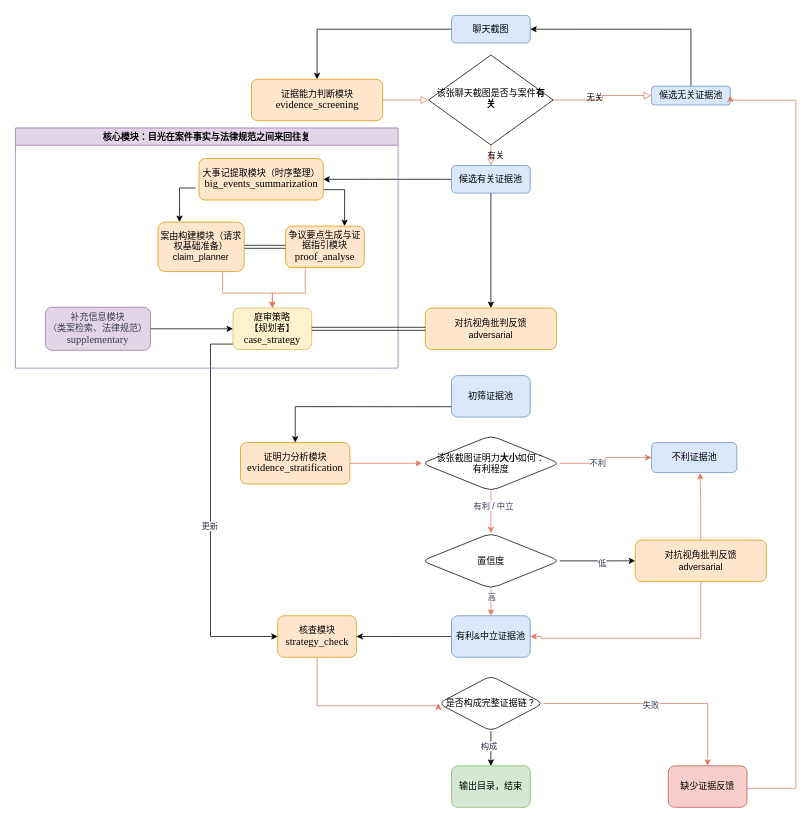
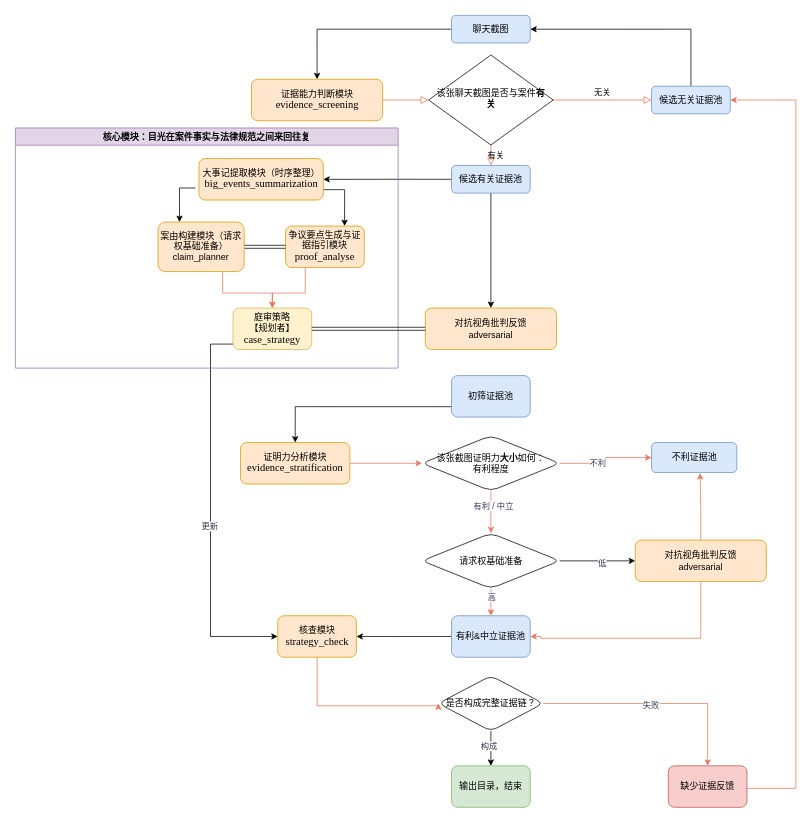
- <mxCell id="8" value="候选无关证据池" style="rounded=1;whiteSpace=wrap;html=1;fontSize=12;glass=0;strokeWidth=1;shadow=0;labelBackgroundColor=none;fillColor=#dae8fc;strokeColor=#6c8ebf;" parent="1" vertex="1"><mxGeometry x="867.731" y="114.342" width="104.874" height="25" as="geometry" /></mxCell>
+ <mxCell id="8" value="候选无关证据池" style="rounded=1;whiteSpace=wrap;html=1;fontSize=12;glass=0;strokeWidth=1;shadow=0;labelBackgroundColor=none;fillColor=#dae8fc;strokeColor=#6c8ebf;" parent="1" vertex="1"><mxGeometry x="867.731" y="114.342" width="104.874" height="36.842" as="geometry" /></mxCell>
- <mxCell id="30" value="&lt;span style=&quot;color: rgb(57, 60, 86); text-wrap-mode: nowrap;&quot;&gt;补充信息模块&lt;/span&gt;&lt;div&gt;&lt;span style=&quot;color: rgb(57, 60, 86); text-wrap-mode: nowrap;&quot;&gt;（类案检索、法律规范）&lt;/span&gt;&lt;div style=&quot;color: rgb(57, 60, 86); text-wrap-mode: nowrap;&quot;&gt;&lt;span style=&quot;font-size: 10.5pt; font-family: &amp;quot;Times New Roman&amp;quot;, serif;&quot; lang=&quot;EN-US&quot;&gt;supplementary&lt;/span&gt;&lt;/div&gt;&lt;/div&gt;" style="rounded=1;whiteSpace=wrap;html=1;fontSize=12;glass=0;strokeWidth=1;shadow=0;fillColor=#e1d5e7;strokeColor=#9673a6;labelBackgroundColor=none;" vertex="1" parent="19"><mxGeometry x="40" y="238.95" width="140" height="57.37" as="geometry" /></mxCell>
- <mxCell id="29" style="edgeStyle=orthogonalEdgeStyle;rounded=0;orthogonalLoop=1;jettySize=auto;html=1;exitX=1;exitY=0.5;exitDx=0;exitDy=0;entryX=0;entryY=0.5;entryDx=0;entryDy=0;fontColor=#393C56;" edge="1" parent="19" source="30" target="22"><mxGeometry relative="1" as="geometry" /></mxCell>
- <mxCell id="44" value="置信度" style="rhombus;whiteSpace=wrap;html=1;rounded=1;glass=0;strokeWidth=1;shadow=0;labelBackgroundColor=none;movable=1;resizable=1;rotatable=1;deletable=1;editable=1;locked=0;connectable=1;" vertex="1" parent="1"><mxGeometry x="561.849" y="709.996" width="183.529" height="73.684" as="geometry" /></mxCell>
+ <mxCell id="44" value="请求权基础准备" style="rhombus;whiteSpace=wrap;html=1;rounded=1;glass=0;strokeWidth=1;shadow=0;labelBackgroundColor=none;movable=1;resizable=1;rotatable=1;deletable=1;editable=1;locked=0;connectable=1;" vertex="1" parent="1"><mxGeometry x="561.849" y="709.996" width="183.529" height="73.684" as="geometry" /></mxCell>
